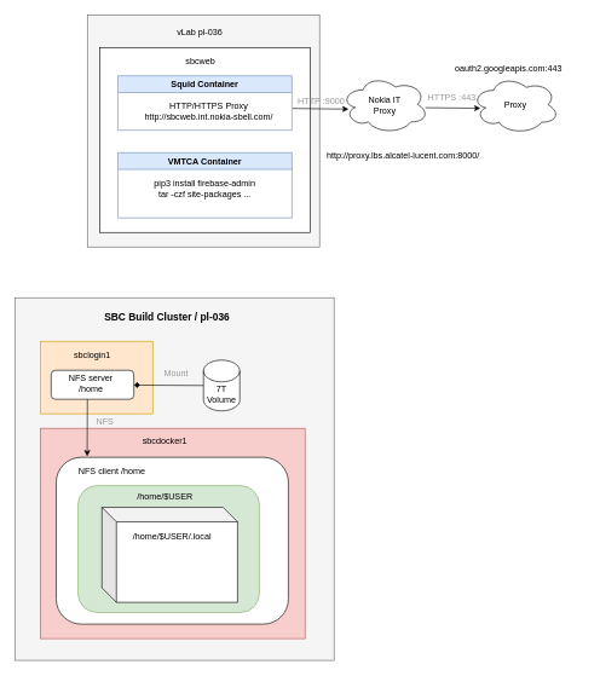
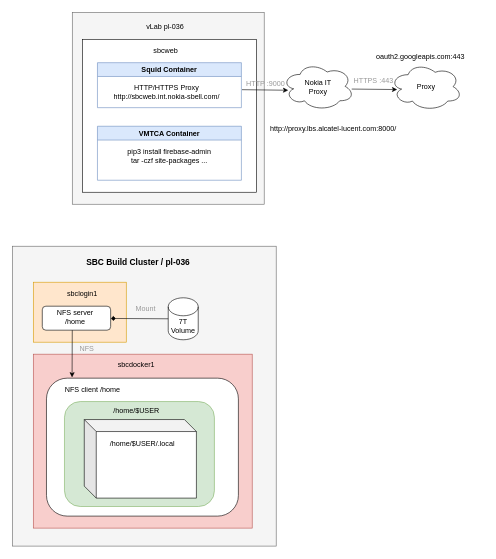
- <mxCell id="13" value="HTTP/HTTPS Proxy&lt;div&gt;http://sbcweb.int.nokia-sbell.com/&lt;br&gt;&lt;/div&gt;" style="text;html=1;align=center;verticalAlign=middle;whiteSpace=wrap;rounded=0;" parent="12" vertex="1"><mxGeometry x="33" y="34" width="185" height="30" as="geometry" /></mxCell>
+ <mxCell id="13" value="HTTP/HTTPS Proxy&lt;div&gt;http://sbcweb.int.nokia-sbell.com/&lt;br&gt;&lt;/div&gt;" style="text;html=1;align=center;verticalAlign=middle;whiteSpace=wrap;rounded=0;" parent="12" vertex="1"><mxGeometry x="23" y="34" width="185" height="30" as="geometry" /></mxCell>
- <mxCell id="5" value="sbclogin1" style="text;html=1;align=center;verticalAlign=middle;whiteSpace=wrap;rounded=0;" parent="1" vertex="1"><mxGeometry x="97" y="474" width="60" height="30" as="geometry" /></mxCell>
+ <mxCell id="5" value="sbclogin1" style="text;html=1;align=center;verticalAlign=middle;whiteSpace=wrap;rounded=0;" parent="1" vertex="1"><mxGeometry x="107" y="474" width="60" height="30" as="geometry" /></mxCell>
